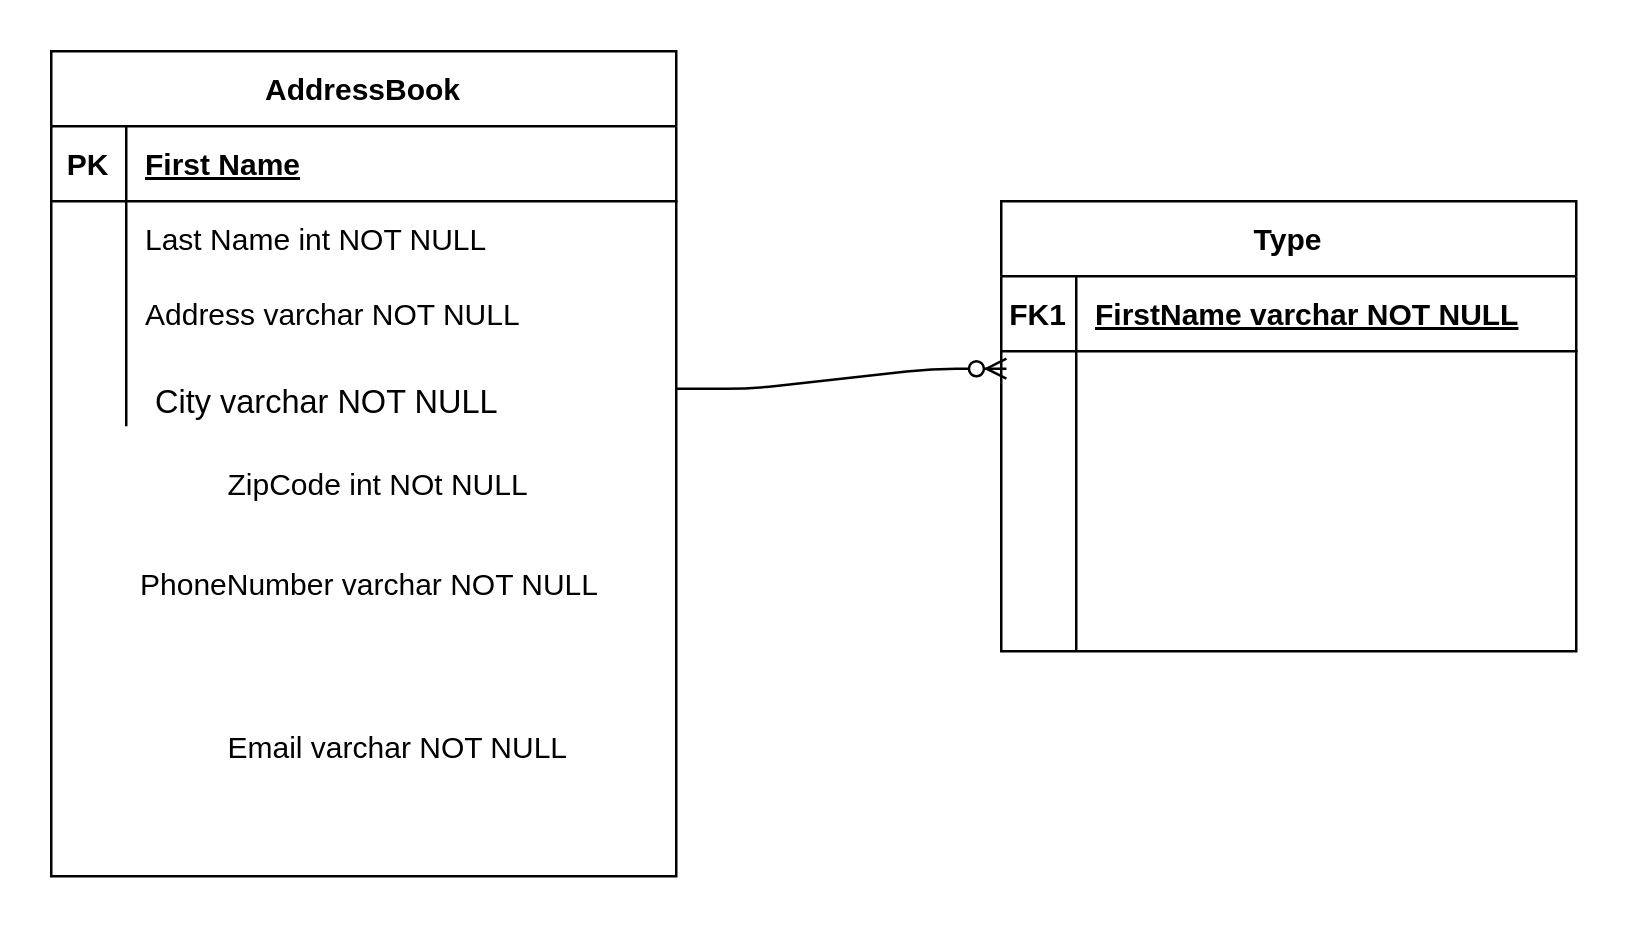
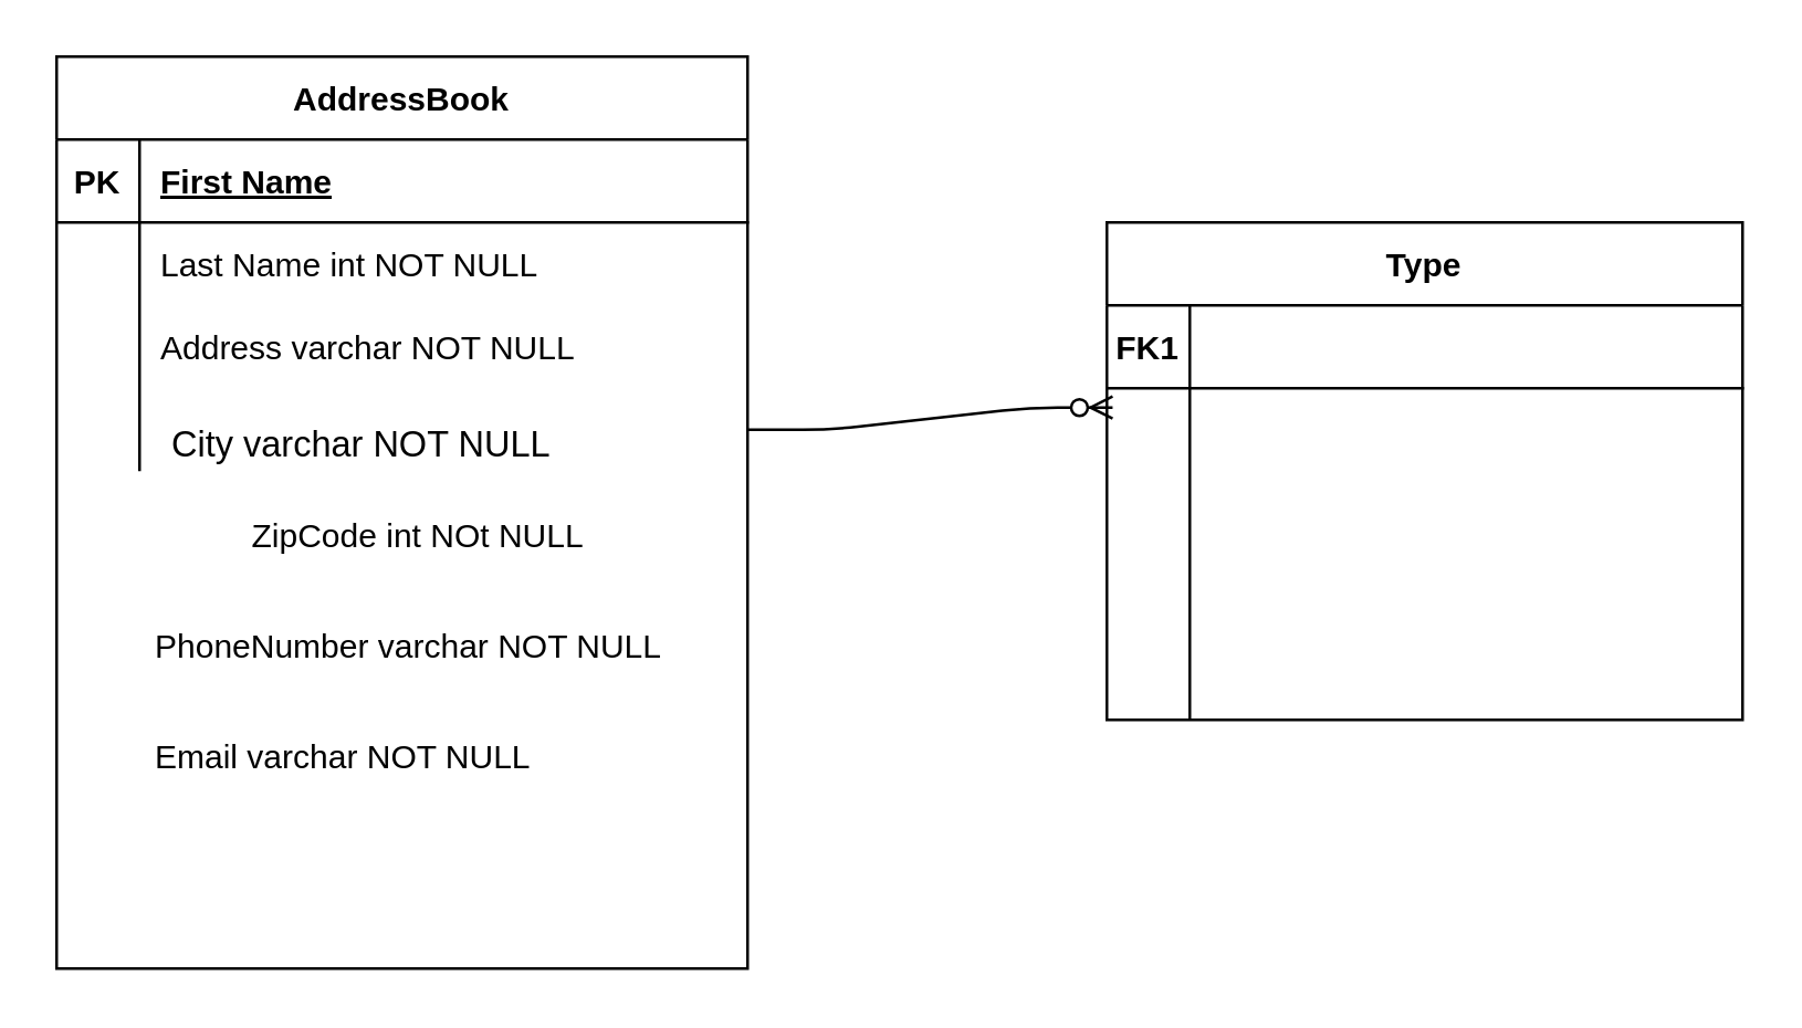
- <mxCell id="22" value="FirstName varchar NOT NULL" style="shape=partialRectangle;connectable=0;fillColor=none;top=0;left=0;bottom=0;right=0;align=left;spacingLeft=6;fontStyle=5;overflow=hidden;" vertex="1" parent="20"><mxGeometry x="30" width="200" height="30" as="geometry" /></mxCell>
- <mxCell id="18" value="Email varchar NOT NULL" style="text;strokeColor=none;fillColor=none;spacingLeft=4;spacingRight=4;overflow=hidden;rotatable=0;points=[[0,0.5],[1,0.5]];portConstraint=eastwest;fontSize=12;" vertex="1" parent="1"><mxGeometry x="85" y="285" width="160" height="30" as="geometry" /></mxCell>
+ <mxCell id="18" value="Email varchar NOT NULL" style="text;strokeColor=none;fillColor=none;spacingLeft=4;spacingRight=4;overflow=hidden;rotatable=0;points=[[0,0.5],[1,0.5]];portConstraint=eastwest;fontSize=12;" vertex="1" parent="1"><mxGeometry x="50" y="260" width="160" height="30" as="geometry" /></mxCell>
